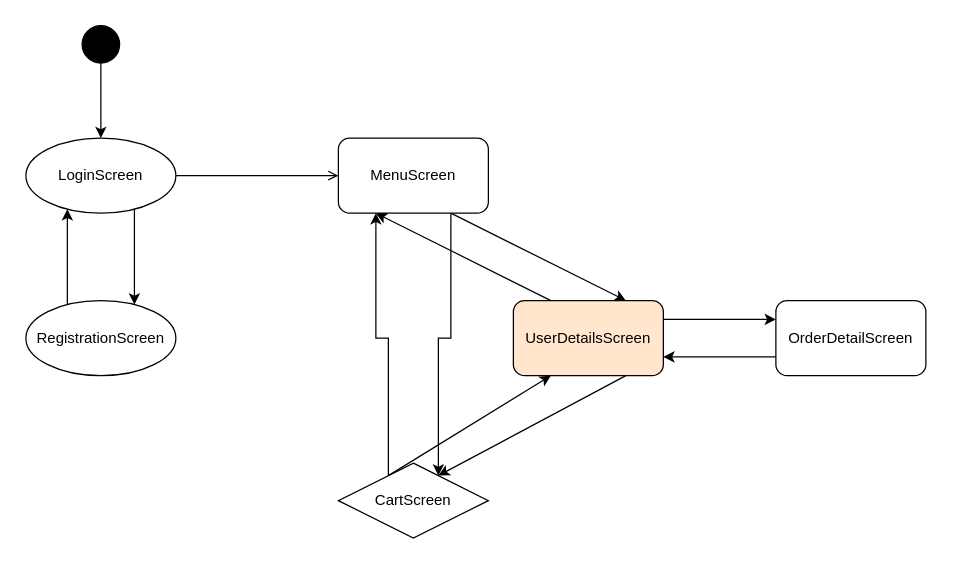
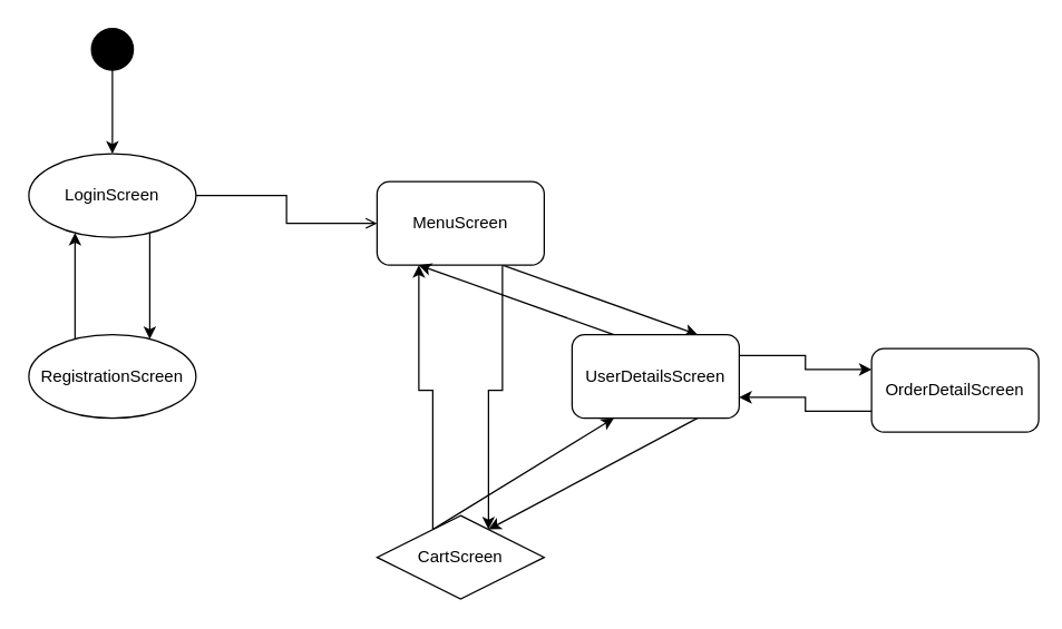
- <mxCell id="9" value="MenuScreen" style="rounded=1;whiteSpace=wrap;html=1;" vertex="1" parent="1"><mxGeometry x="270" y="110" width="120" height="60" as="geometry" /></mxCell>
+ <mxCell id="9" value="MenuScreen" style="rounded=1;whiteSpace=wrap;html=1;" vertex="1" parent="1"><mxGeometry x="270" y="130" width="120" height="60" as="geometry" /></mxCell>
- <mxCell id="13" value="UserDetailsScreen" style="rounded=1;whiteSpace=wrap;html=1;fillColor=#ffe6cc;" vertex="1" parent="1"><mxGeometry x="410" y="240" width="120" height="60" as="geometry" /></mxCell>
+ <mxCell id="13" value="UserDetailsScreen" style="rounded=1;whiteSpace=wrap;html=1;" vertex="1" parent="1"><mxGeometry x="410" y="240" width="120" height="60" as="geometry" /></mxCell>
- <mxCell id="18" value="OrderDetailScreen" style="rounded=1;whiteSpace=wrap;html=1;" vertex="1" parent="1"><mxGeometry x="620" y="240" width="120" height="60" as="geometry" /></mxCell>
+ <mxCell id="18" value="OrderDetailScreen" style="rounded=1;whiteSpace=wrap;html=1;" vertex="1" parent="1"><mxGeometry x="625" y="250" width="120" height="60" as="geometry" /></mxCell>
